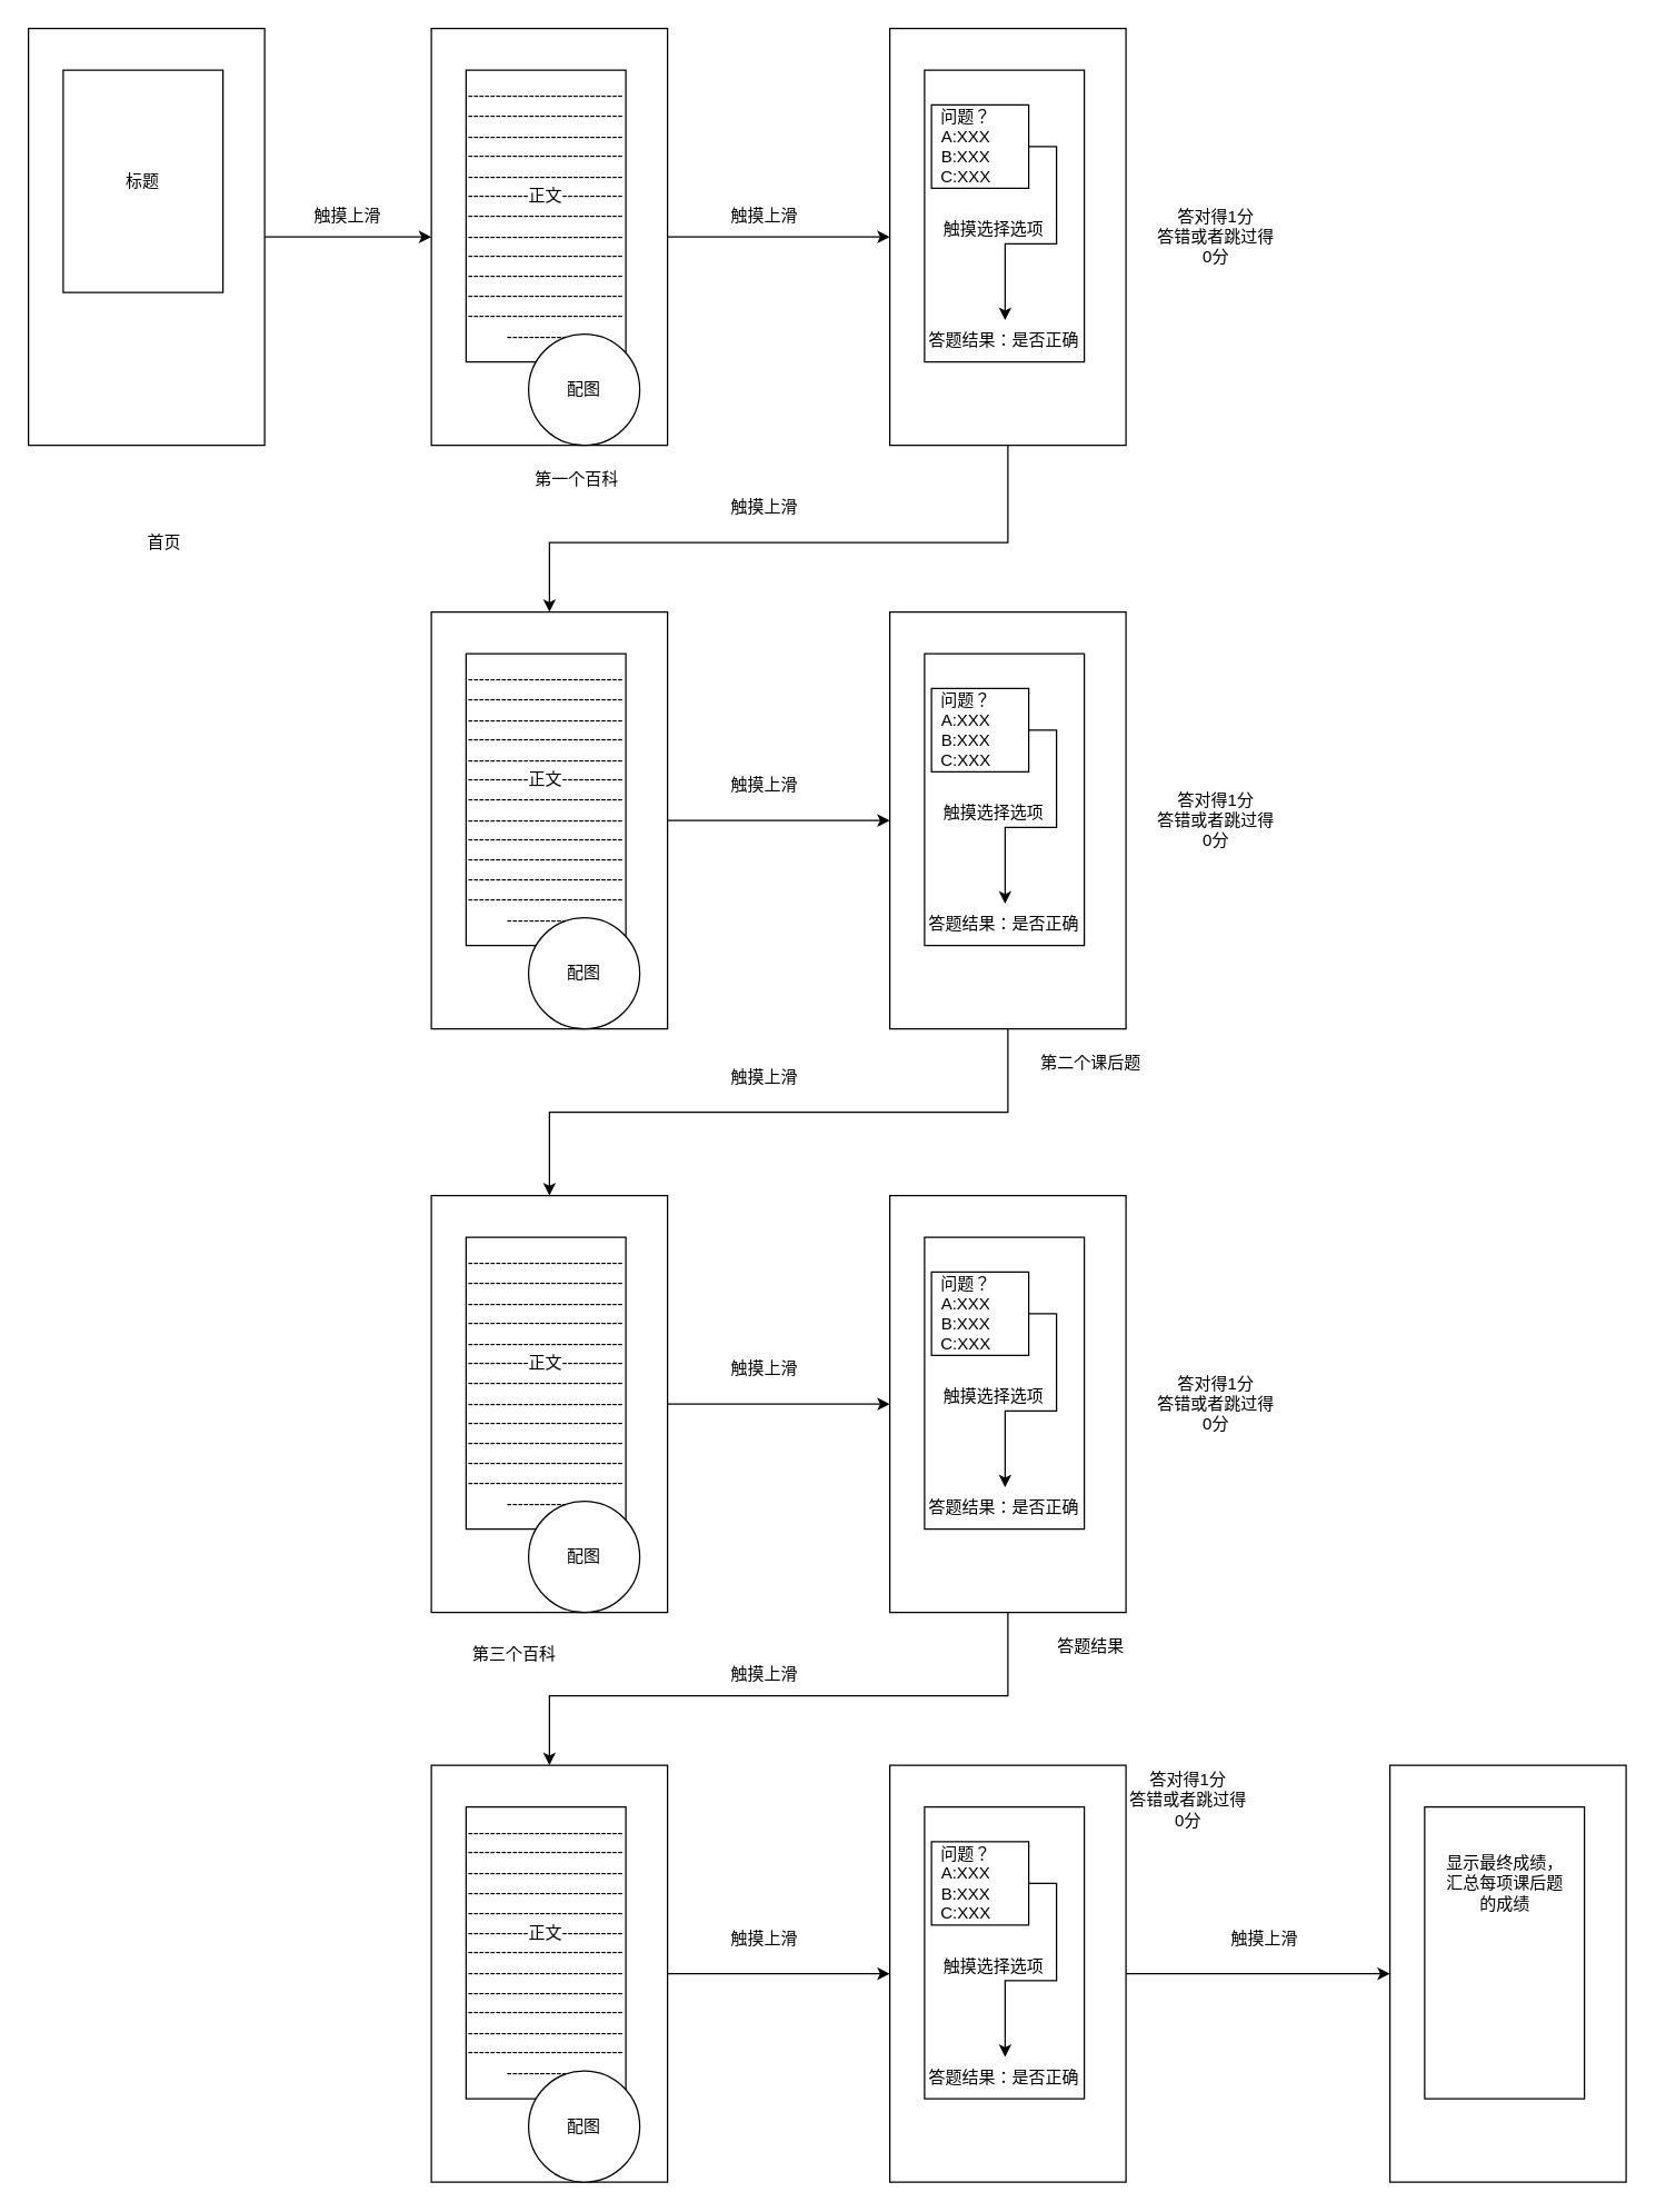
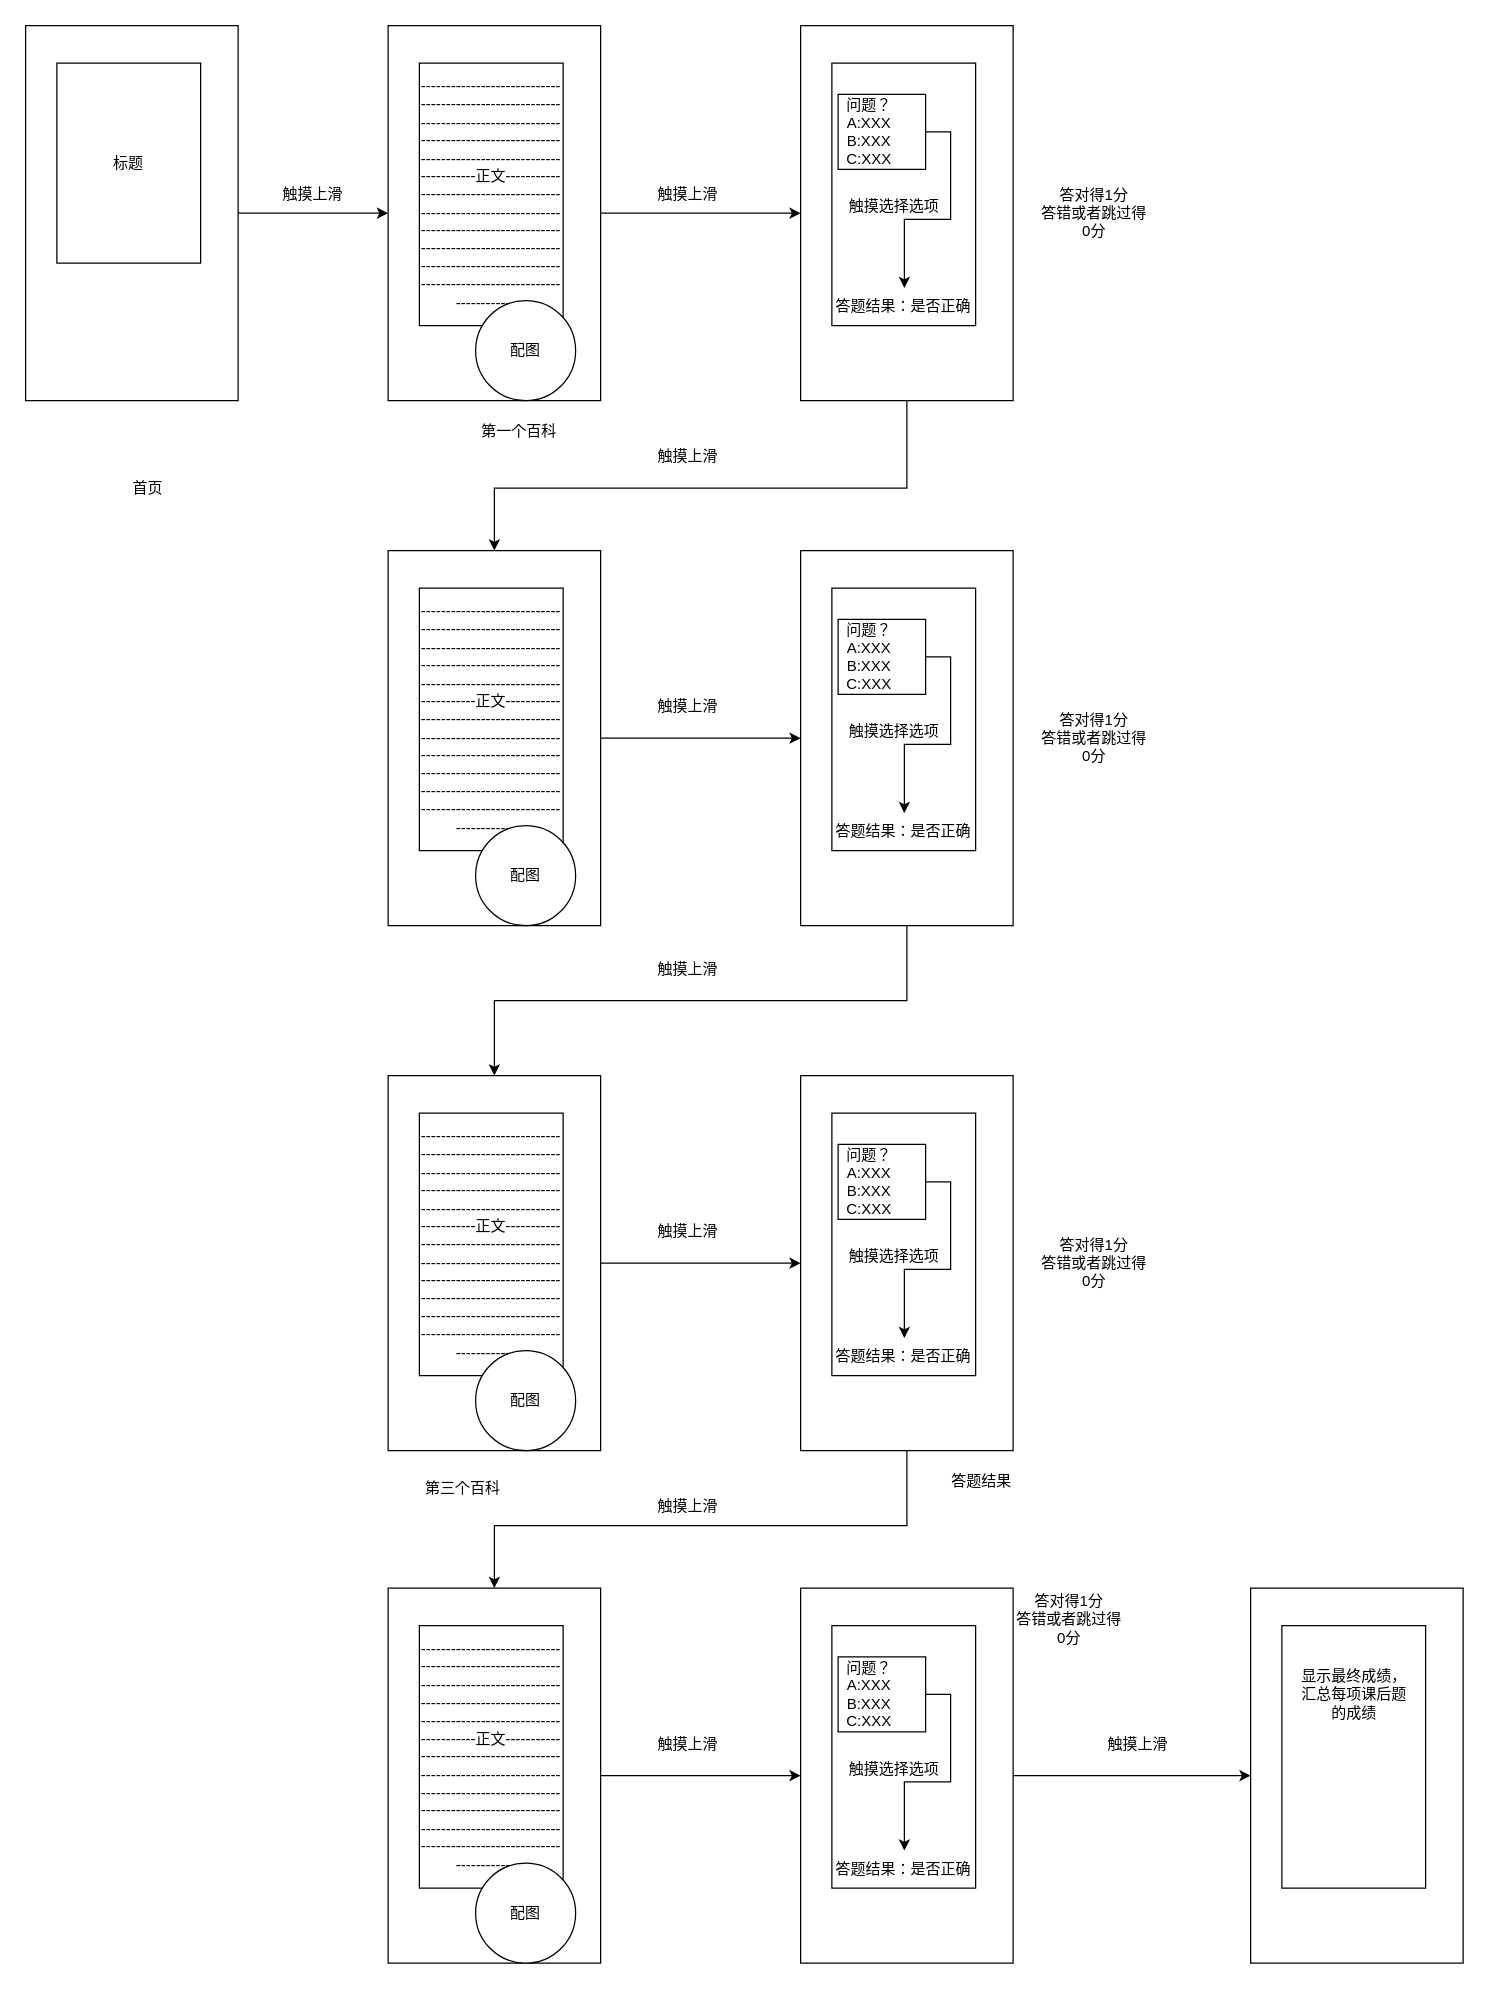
- <mxCell id="32" value="第二个课后题" style="text;strokeColor=none;align=center;fillColor=none;html=1;verticalAlign=middle;whiteSpace=wrap;rounded=0;" vertex="1" parent="29"><mxGeometry x="100" y="310" width="90" height="30" as="geometry" /></mxCell>
